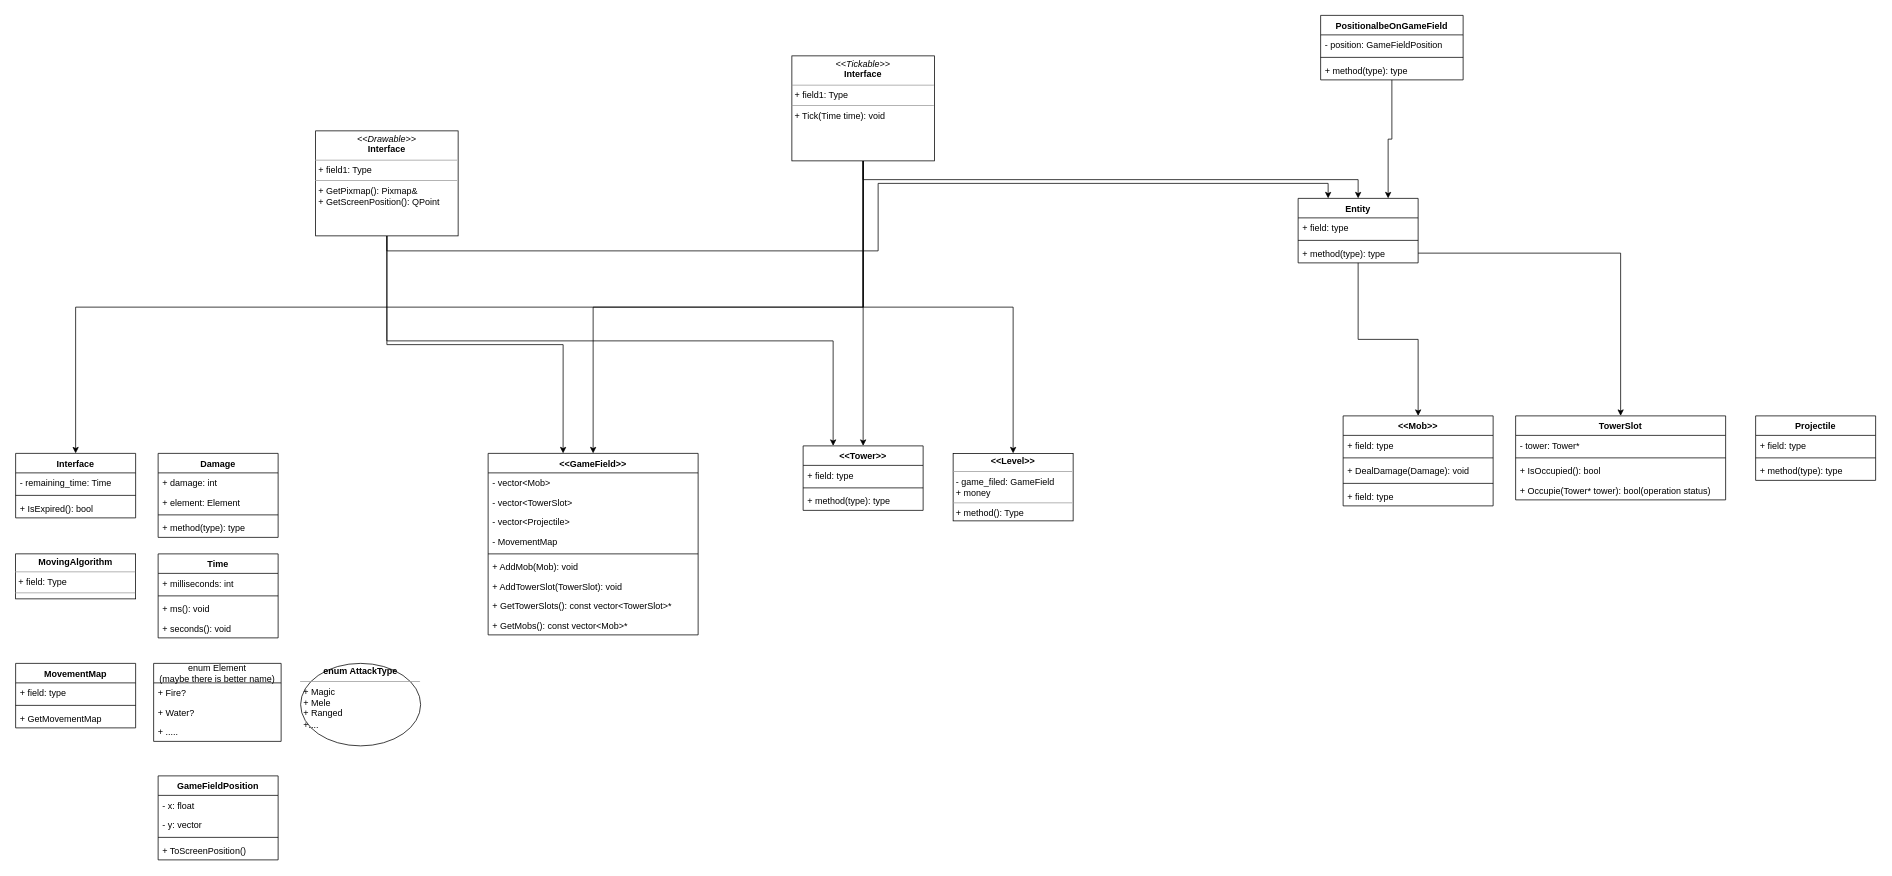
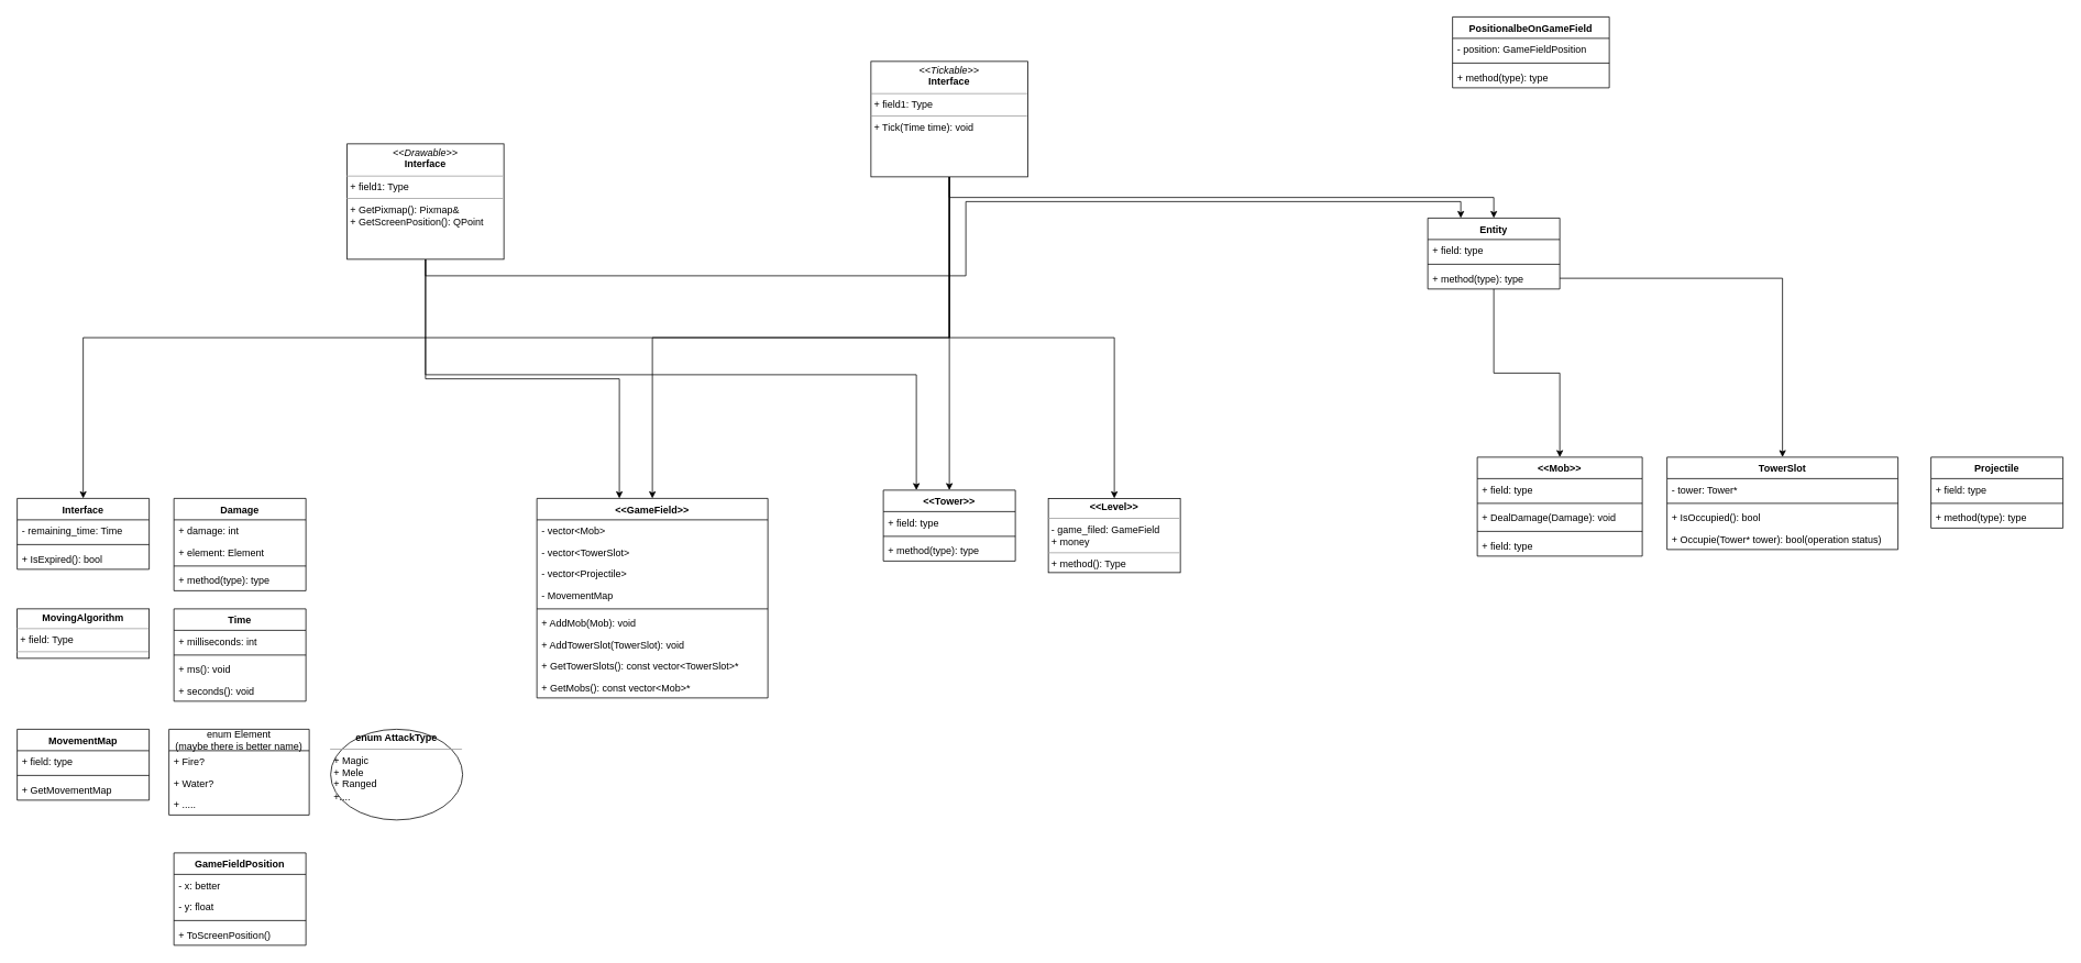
- <mxCell id="57" style="edgeStyle=orthogonalEdgeStyle;rounded=0;orthogonalLoop=1;jettySize=auto;html=1;entryX=0.75;entryY=0;entryDx=0;entryDy=0;" parent="1" source="58" target="63" edge="1"><mxGeometry relative="1" as="geometry" /></mxCell>
- <mxCell id="53" value="- x: float" style="text;strokeColor=none;fillColor=none;align=left;verticalAlign=top;spacingLeft=4;spacingRight=4;overflow=hidden;rotatable=0;points=[[0,0.5],[1,0.5]];portConstraint=eastwest;" parent="52" vertex="1"><mxGeometry y="26" width="160" height="26" as="geometry" /></mxCell>
+ <mxCell id="53" value="- x: better" style="text;strokeColor=none;fillColor=none;align=left;verticalAlign=top;spacingLeft=4;spacingRight=4;overflow=hidden;rotatable=0;points=[[0,0.5],[1,0.5]];portConstraint=eastwest;" parent="52" vertex="1"><mxGeometry y="26" width="160" height="26" as="geometry" /></mxCell>
- <mxCell id="54" value="- y: vector" style="text;strokeColor=none;fillColor=none;align=left;verticalAlign=top;spacingLeft=4;spacingRight=4;overflow=hidden;rotatable=0;points=[[0,0.5],[1,0.5]];portConstraint=eastwest;" parent="52" vertex="1"><mxGeometry y="52" width="160" height="26" as="geometry" /></mxCell>
+ <mxCell id="54" value="- y: float" style="text;strokeColor=none;fillColor=none;align=left;verticalAlign=top;spacingLeft=4;spacingRight=4;overflow=hidden;rotatable=0;points=[[0,0.5],[1,0.5]];portConstraint=eastwest;" parent="52" vertex="1"><mxGeometry y="52" width="160" height="26" as="geometry" /></mxCell>
